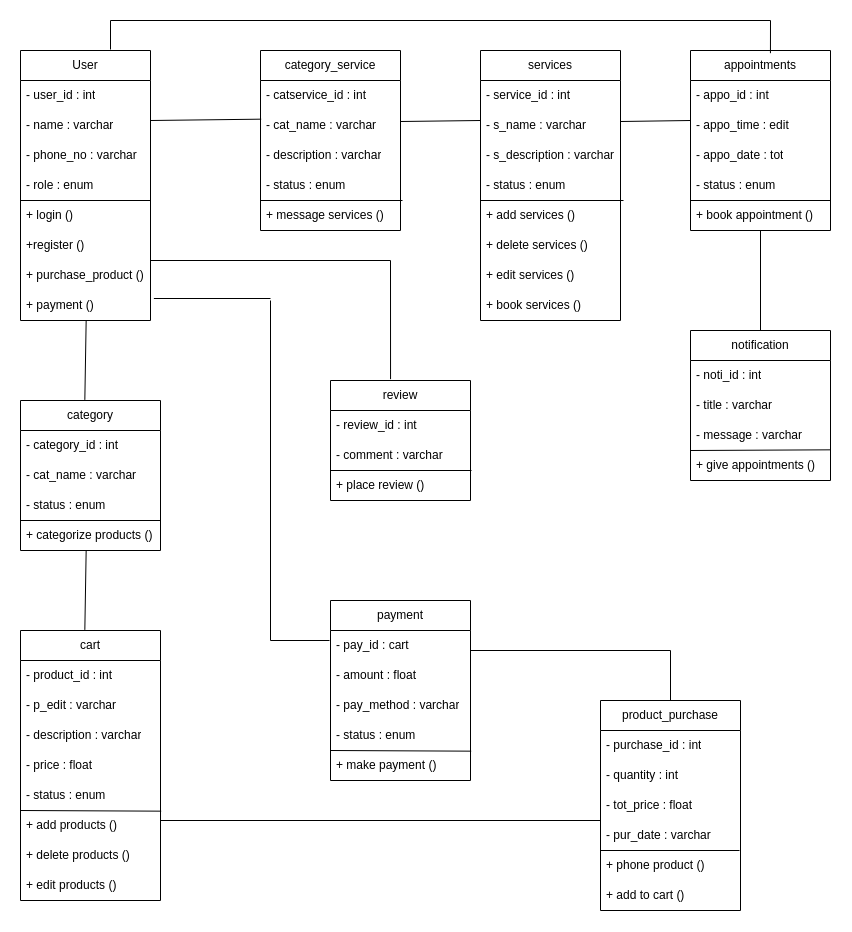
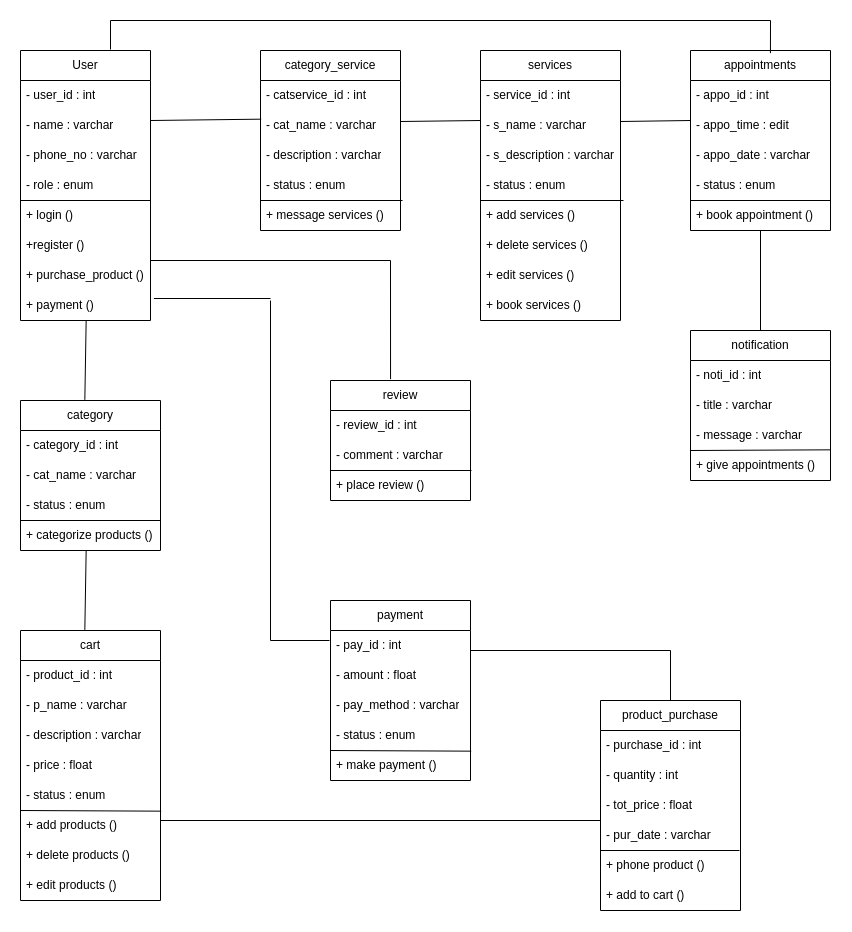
- <mxCell id="32" value="- appo_date : tot" style="text;strokeColor=none;fillColor=none;align=left;verticalAlign=middle;spacingLeft=4;spacingRight=4;overflow=hidden;points=[[0,0.5],[1,0.5]];portConstraint=eastwest;rotatable=0;whiteSpace=wrap;html=1;" vertex="1" parent="29"><mxGeometry y="90" width="140" height="30" as="geometry" /></mxCell>
+ <mxCell id="32" value="- appo_date : varchar" style="text;strokeColor=none;fillColor=none;align=left;verticalAlign=middle;spacingLeft=4;spacingRight=4;overflow=hidden;points=[[0,0.5],[1,0.5]];portConstraint=eastwest;rotatable=0;whiteSpace=wrap;html=1;" vertex="1" parent="29"><mxGeometry y="90" width="140" height="30" as="geometry" /></mxCell>
- <mxCell id="64" value="- pay_id : cart" style="text;strokeColor=none;fillColor=none;align=left;verticalAlign=middle;spacingLeft=4;spacingRight=4;overflow=hidden;points=[[0,0.5],[1,0.5]];portConstraint=eastwest;rotatable=0;whiteSpace=wrap;html=1;" vertex="1" parent="63"><mxGeometry y="30" width="140" height="30" as="geometry" /></mxCell>
+ <mxCell id="64" value="- pay_id : int" style="text;strokeColor=none;fillColor=none;align=left;verticalAlign=middle;spacingLeft=4;spacingRight=4;overflow=hidden;points=[[0,0.5],[1,0.5]];portConstraint=eastwest;rotatable=0;whiteSpace=wrap;html=1;" vertex="1" parent="63"><mxGeometry y="30" width="140" height="30" as="geometry" /></mxCell>
- <mxCell id="44" value="- p_edit : varchar" style="text;strokeColor=none;fillColor=none;align=left;verticalAlign=middle;spacingLeft=4;spacingRight=4;overflow=hidden;points=[[0,0.5],[1,0.5]];portConstraint=eastwest;rotatable=0;whiteSpace=wrap;html=1;" vertex="1" parent="42"><mxGeometry y="60" width="140" height="30" as="geometry" /></mxCell>
+ <mxCell id="44" value="- p_name : varchar" style="text;strokeColor=none;fillColor=none;align=left;verticalAlign=middle;spacingLeft=4;spacingRight=4;overflow=hidden;points=[[0,0.5],[1,0.5]];portConstraint=eastwest;rotatable=0;whiteSpace=wrap;html=1;" vertex="1" parent="42"><mxGeometry y="60" width="140" height="30" as="geometry" /></mxCell>
